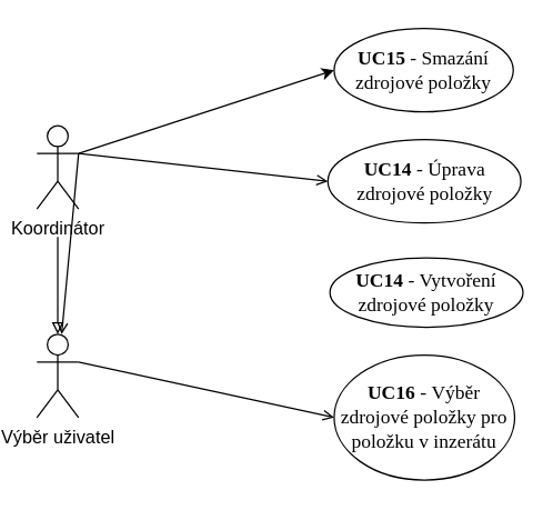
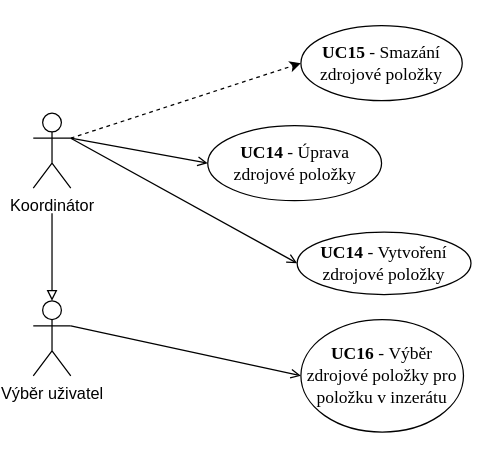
- <mxCell id="6" style="rounded=0;orthogonalLoop=1;jettySize=auto;html=1;exitX=1;exitY=0.333;exitDx=0;exitDy=0;exitPerimeter=0;entryX=0;entryY=0.5;entryDx=0;entryDy=0;" parent="1" source="7" target="12" edge="1"><mxGeometry relative="1" as="geometry" /></mxCell>
+ <mxCell id="6" style="rounded=0;orthogonalLoop=1;jettySize=auto;html=1;exitX=1;exitY=0.333;exitDx=0;exitDy=0;exitPerimeter=0;entryX=0;entryY=0.5;entryDx=0;entryDy=0;dashed=1;" parent="1" source="7" target="12" edge="1"><mxGeometry relative="1" as="geometry" /></mxCell>
- <mxCell id="11" value="&lt;span dir=&quot;ltr&quot; role=&quot;presentation&quot; style=&quot;left: 182.806px; top: 505.496px; font-size: 14px; font-family: serif; transform: scaleX(1.244);&quot;&gt;&lt;b style=&quot;font-size: 14px;&quot;&gt;UC14&amp;nbsp;&lt;/b&gt;-&amp;nbsp;&lt;/span&gt;&lt;span dir=&quot;ltr&quot; role=&quot;presentation&quot; style=&quot;left: 182.806px; top: 798.806px; font-size: 14px; font-family: serif; transform: scaleX(1.246);&quot;&gt;Úprava zdrojové položky&lt;/span&gt;" style="ellipse;whiteSpace=wrap;html=1;fontSize=14;" parent="1" vertex="1"><mxGeometry x="229.5" y="100" width="139" height="60" as="geometry" /></mxCell>
+ <mxCell id="11" value="&lt;span dir=&quot;ltr&quot; role=&quot;presentation&quot; style=&quot;left: 182.806px; top: 505.496px; font-size: 14px; font-family: serif; transform: scaleX(1.244);&quot;&gt;&lt;b style=&quot;font-size: 14px;&quot;&gt;UC14&amp;nbsp;&lt;/b&gt;-&amp;nbsp;&lt;/span&gt;&lt;span dir=&quot;ltr&quot; role=&quot;presentation&quot; style=&quot;left: 182.806px; top: 798.806px; font-size: 14px; font-family: serif; transform: scaleX(1.246);&quot;&gt;Úprava zdrojové položky&lt;/span&gt;" style="ellipse;whiteSpace=wrap;html=1;fontSize=14;" parent="1" vertex="1"><mxGeometry x="159.5" y="100" width="139" height="60" as="geometry" /></mxCell>
- <mxCell id="4" style="edgeStyle=none;rounded=0;orthogonalLoop=1;jettySize=auto;html=1;exitX=1;exitY=0.333;exitDx=0;exitDy=0;exitPerimeter=0;endArrow=open;endFill=0;" parent="1" source="7" target="2" edge="1"><mxGeometry relative="1" as="geometry" /></mxCell>
+ <mxCell id="4" style="edgeStyle=none;rounded=0;orthogonalLoop=1;jettySize=auto;html=1;exitX=1;exitY=0.333;exitDx=0;exitDy=0;exitPerimeter=0;entryX=0;entryY=0.5;entryDx=0;entryDy=0;endArrow=open;endFill=0;" parent="1" source="7" target="10" edge="1"><mxGeometry relative="1" as="geometry" /></mxCell>
